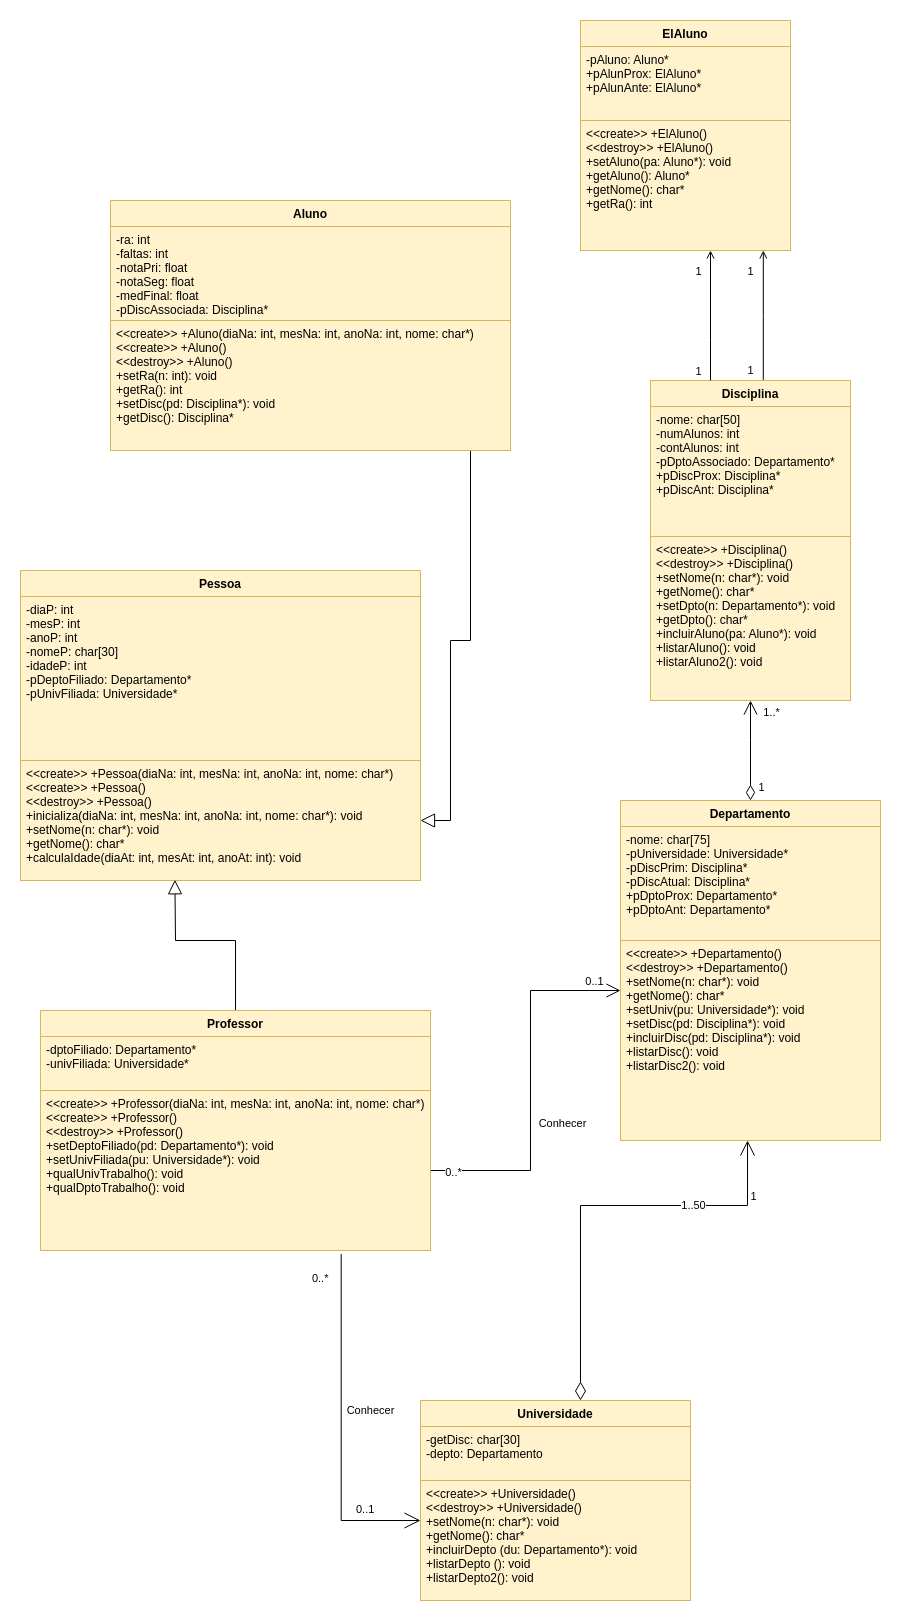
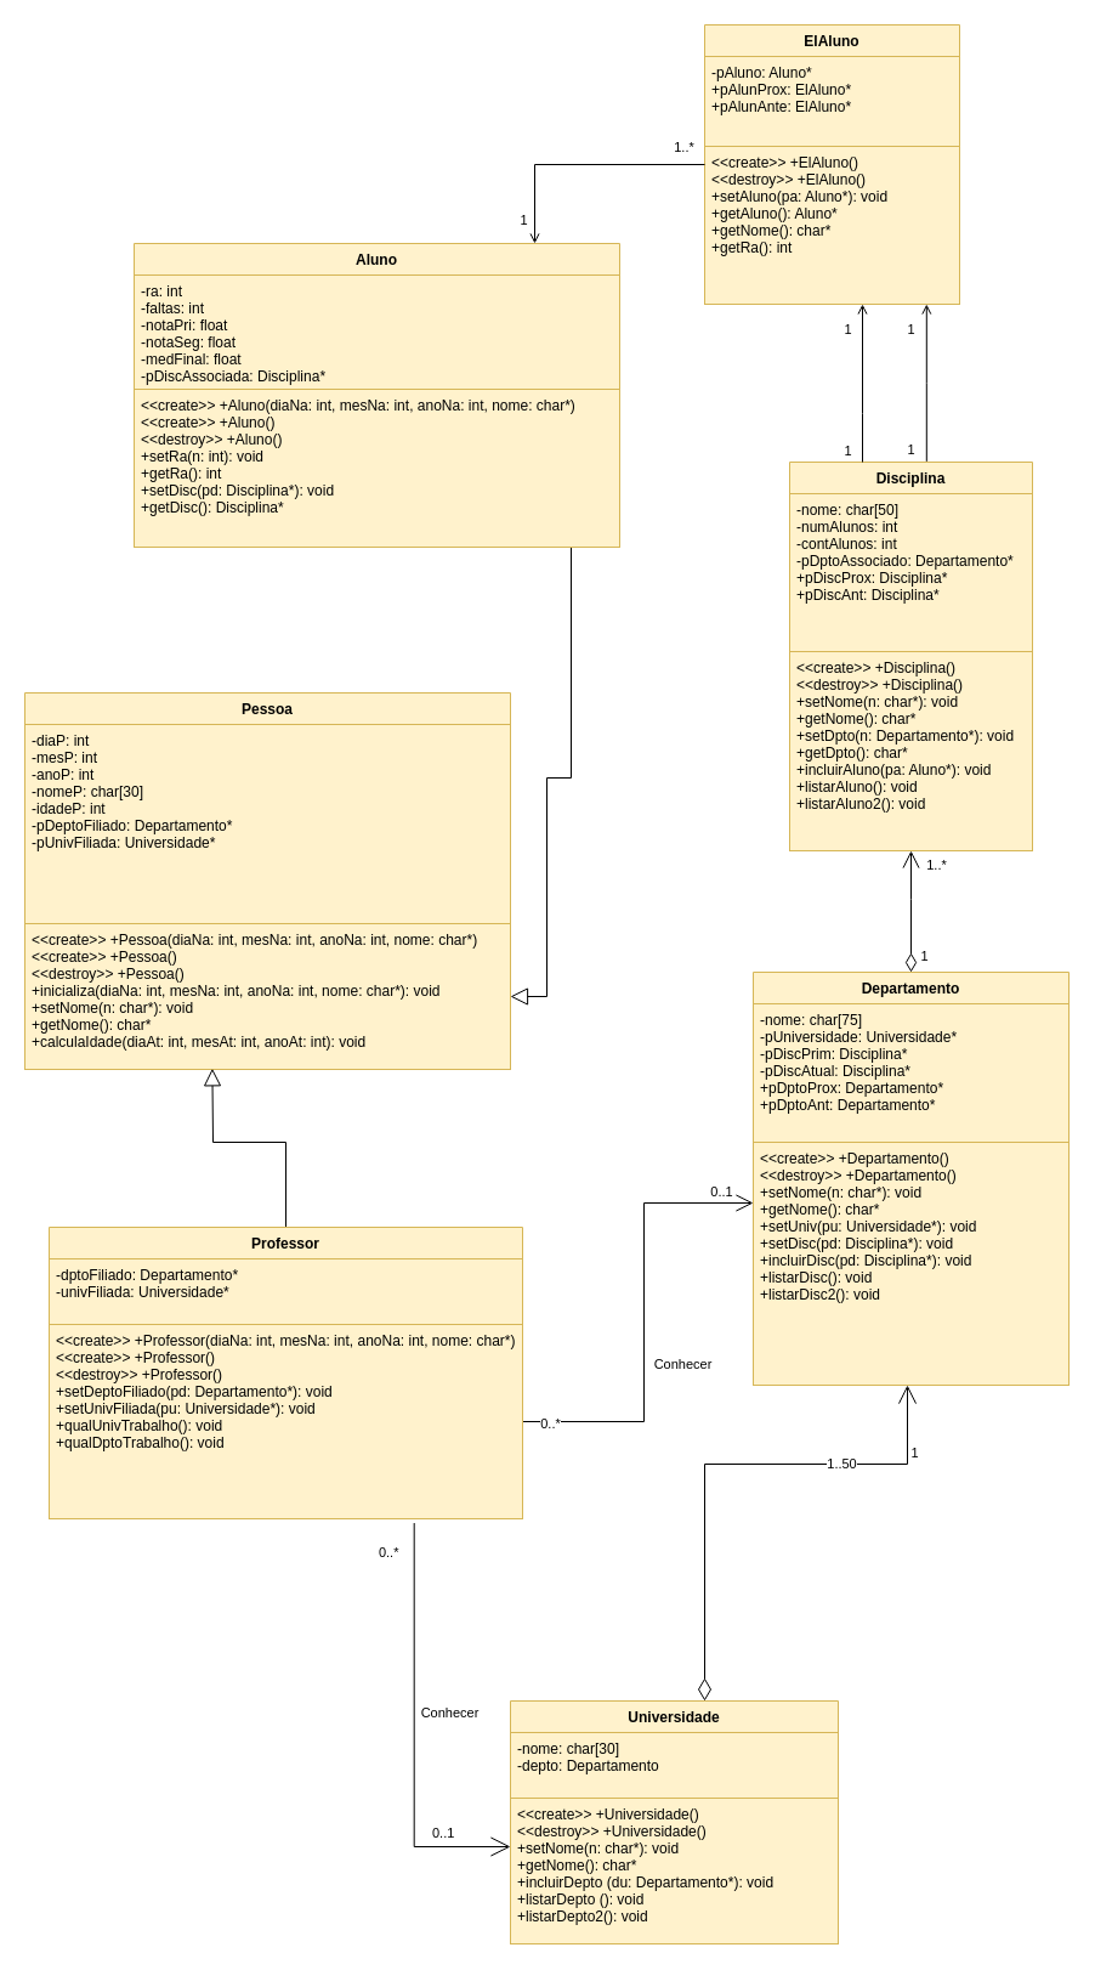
+ <mxCell id="45" style="edgeStyle=orthogonalEdgeStyle;rounded=0;orthogonalLoop=1;jettySize=auto;html=1;endArrow=none;endFill=0;startArrow=open;startFill=0;" parent="1" source="33" target="39" edge="1"><mxGeometry relative="1" as="geometry"><Array as="points"><mxPoint x="440" y="135" /></Array><mxPoint x="440" y="0" as="sourcePoint" /><mxPoint x="440" y="130" as="targetPoint" /></mxGeometry></mxCell>
+ <mxCell id="46" value="1" style="edgeLabel;html=1;align=center;verticalAlign=middle;resizable=0;points=[];" parent="45" vertex="1" connectable="0"><mxGeometry x="-0.888" y="1" relative="1" as="geometry"><mxPoint x="-9" y="-9" as="offset" /></mxGeometry></mxCell>
+ <mxCell id="47" value="1..*" style="edgeLabel;html=1;align=center;verticalAlign=middle;resizable=0;points=[];" parent="45" vertex="1" connectable="0"><mxGeometry x="0.94" y="-1" relative="1" as="geometry"><mxPoint x="-12" y="-16" as="offset" /></mxGeometry></mxCell>
- <mxCell id="10" value="-getDisc: char[30]&#10;-depto: Departamento" style="text;strokeColor=#d6b656;fillColor=#fff2cc;align=left;verticalAlign=top;spacingLeft=4;spacingRight=4;overflow=hidden;rotatable=0;points=[[0,0.5],[1,0.5]];portConstraint=eastwest;" parent="9" vertex="1"><mxGeometry y="26" width="270" height="54" as="geometry" /></mxCell>
+ <mxCell id="10" value="-nome: char[30]&#10;-depto: Departamento" style="text;strokeColor=#d6b656;fillColor=#fff2cc;align=left;verticalAlign=top;spacingLeft=4;spacingRight=4;overflow=hidden;rotatable=0;points=[[0,0.5],[1,0.5]];portConstraint=eastwest;" parent="9" vertex="1"><mxGeometry y="26" width="270" height="54" as="geometry" /></mxCell>
